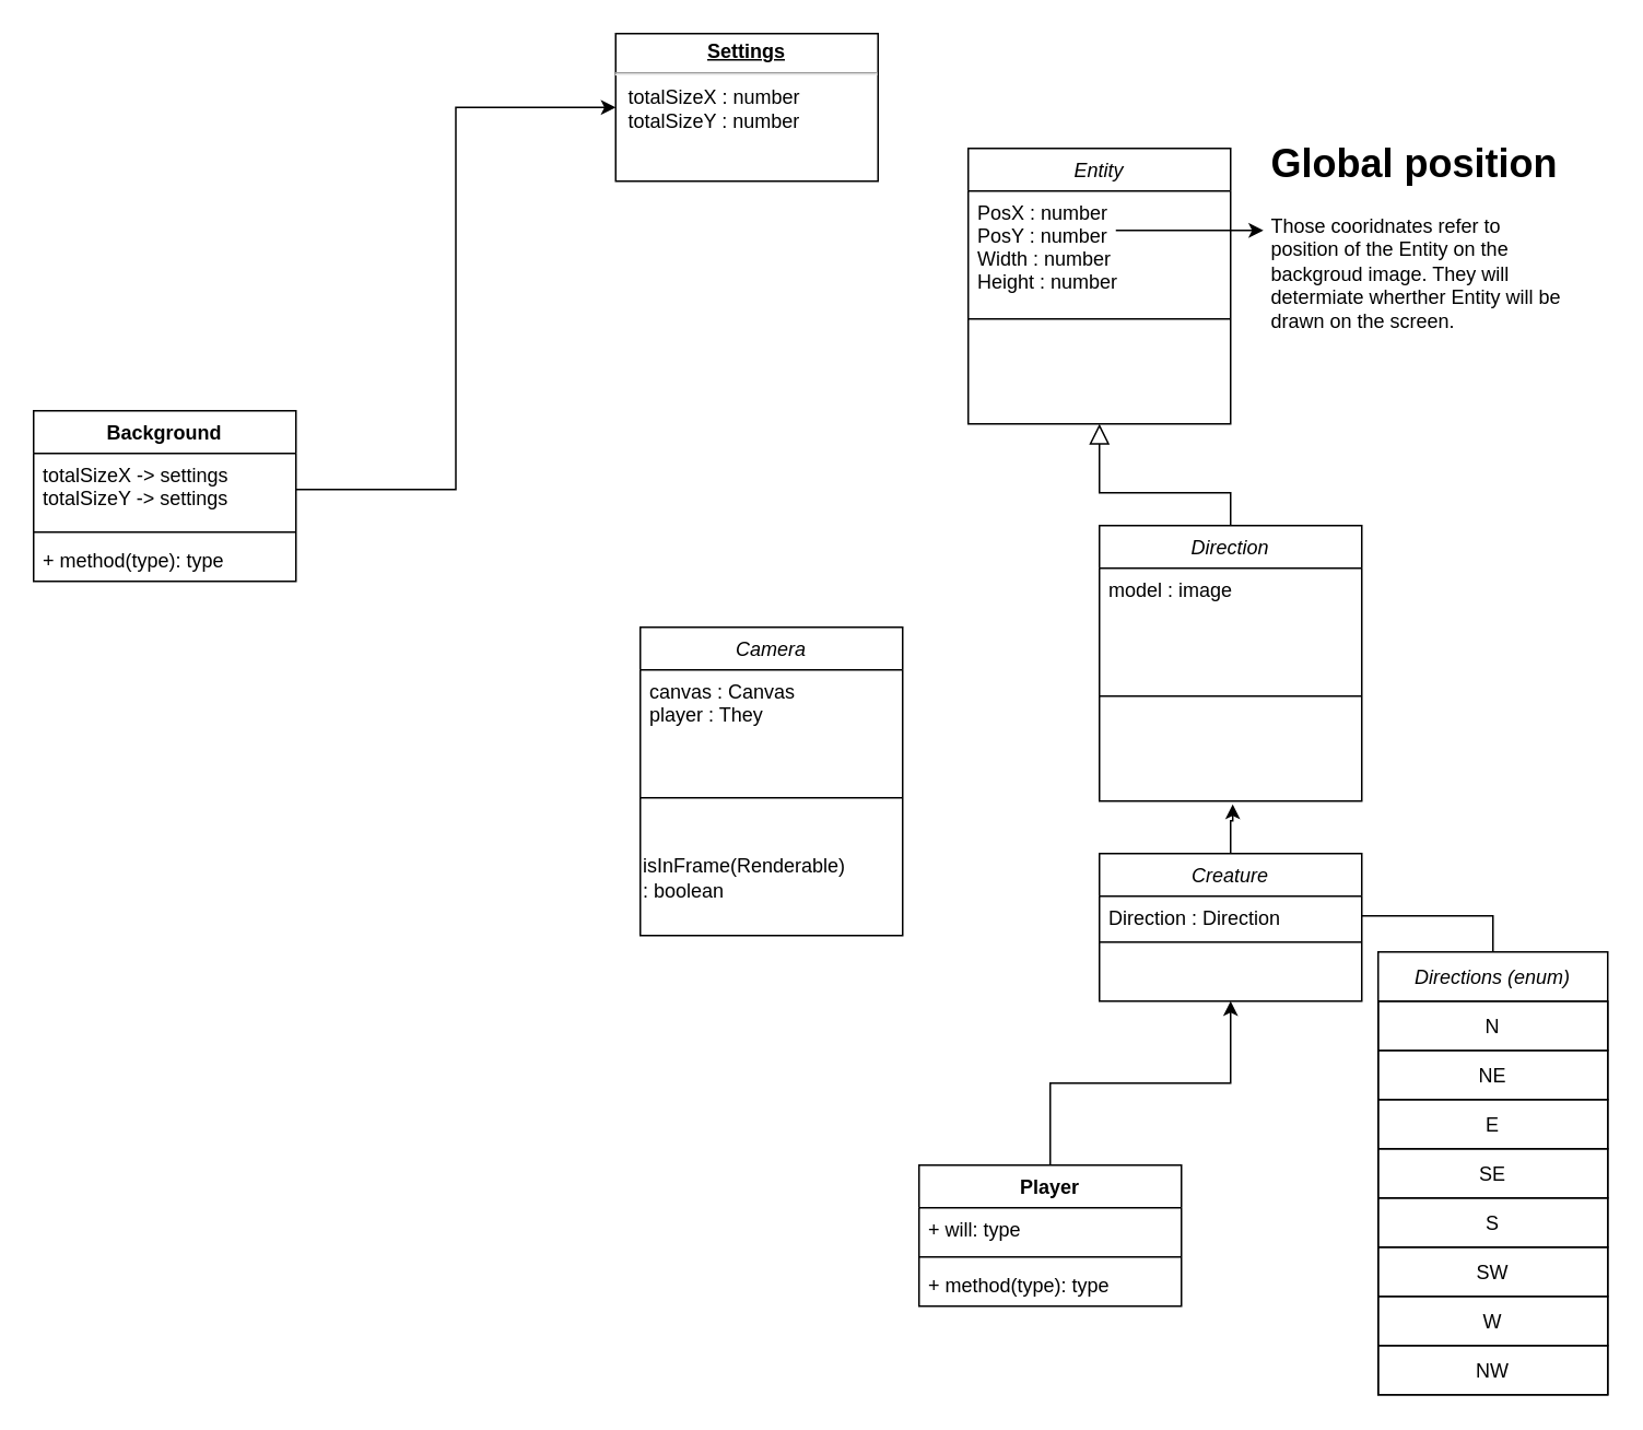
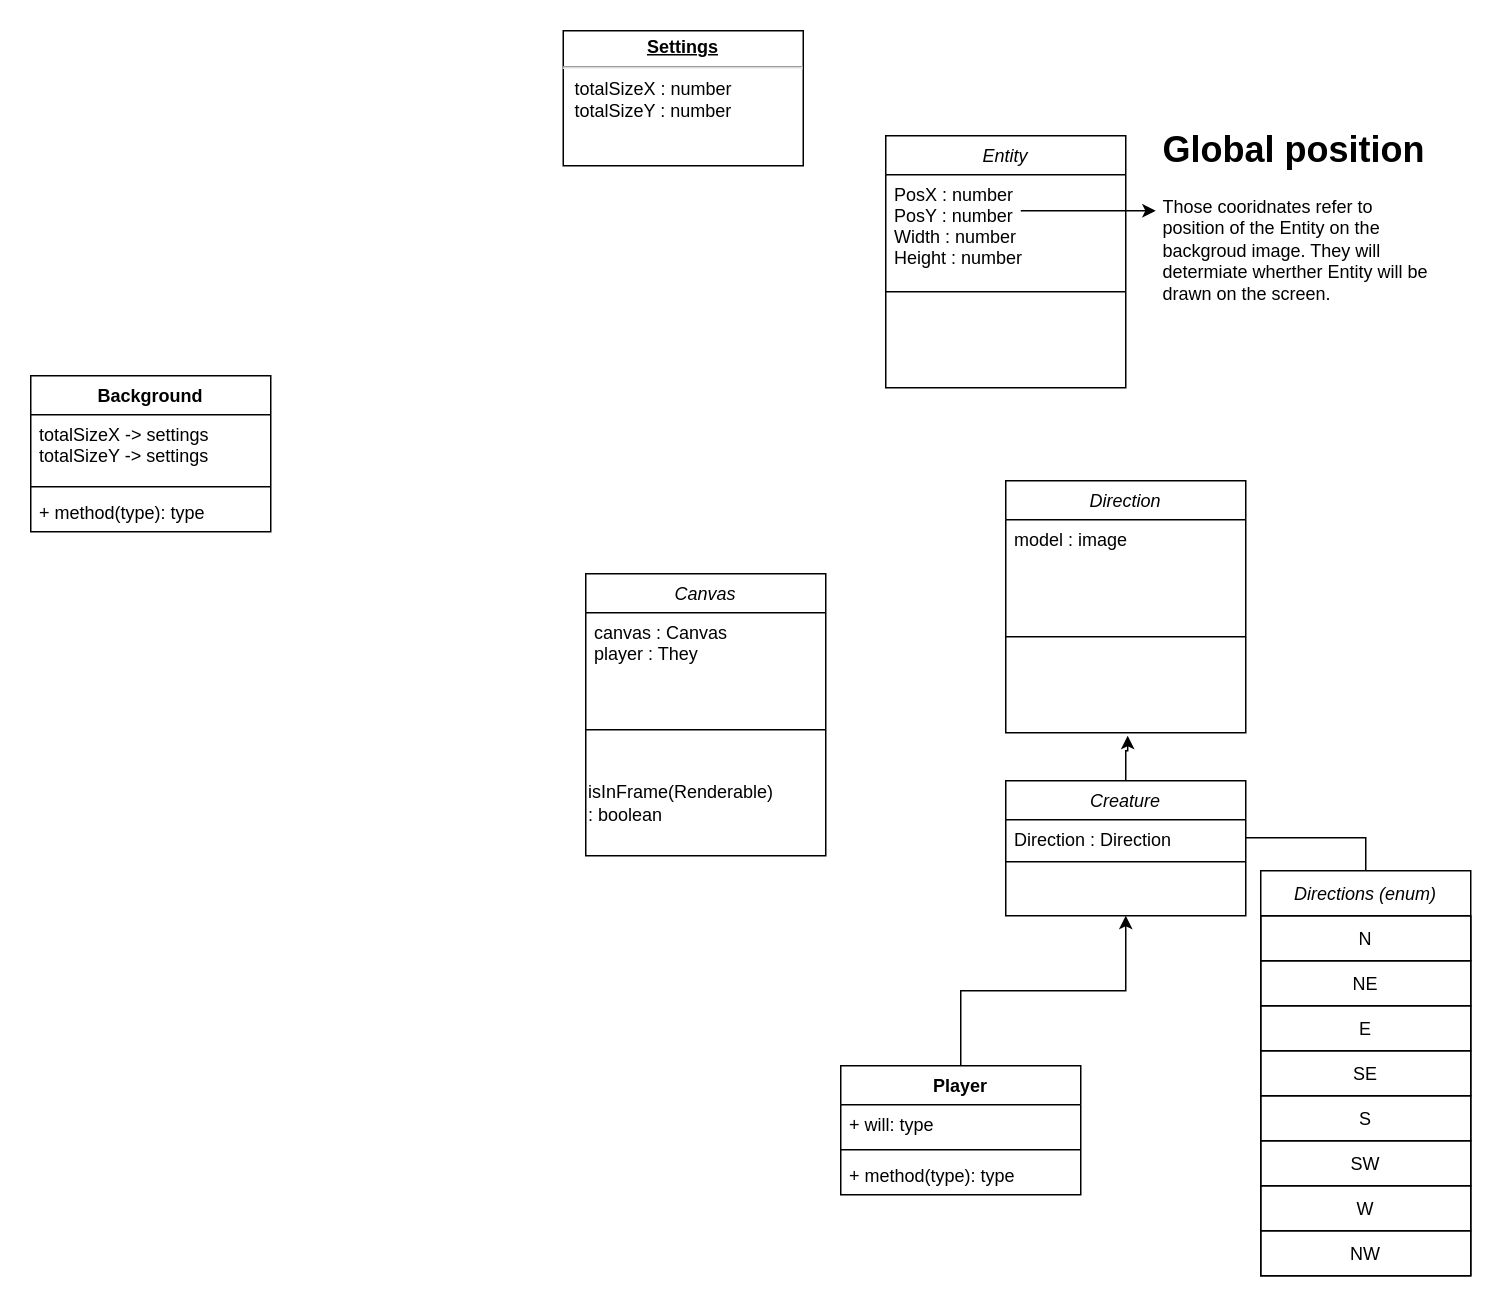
- <mxCell id="41" style="edgeStyle=orthogonalEdgeStyle;rounded=0;orthogonalLoop=1;jettySize=auto;html=1;entryX=0;entryY=0.5;entryDx=0;entryDy=0;" edge="1" parent="1" source="37" target="40"><mxGeometry relative="1" as="geometry" /></mxCell>
- <mxCell id="7" value="" style="endArrow=block;endSize=10;endFill=0;shadow=0;strokeWidth=1;rounded=0;edgeStyle=elbowEdgeStyle;elbow=vertical;exitX=0.5;exitY=0;exitDx=0;exitDy=0;" parent="1" source="26" target="2" edge="1"><mxGeometry width="160" relative="1" as="geometry"><mxPoint x="800" y="440" as="sourcePoint" /><mxPoint x="700" y="281" as="targetPoint" /><Array as="points"><mxPoint x="670" y="300" /><mxPoint x="660" y="310" /><mxPoint x="660" y="340" /></Array></mxGeometry></mxCell>
- <mxCell id="22" value="Camera" style="swimlane;fontStyle=2;align=center;verticalAlign=top;childLayout=stackLayout;horizontal=1;startSize=26;horizontalStack=0;resizeParent=1;resizeLast=0;collapsible=1;marginBottom=0;rounded=0;shadow=0;strokeWidth=1;" parent="1" vertex="1"><mxGeometry x="390" y="382" width="160" height="188" as="geometry"><mxRectangle x="200" y="80" width="160" height="26" as="alternateBounds" /></mxGeometry></mxCell>
+ <mxCell id="22" value="Canvas" style="swimlane;fontStyle=2;align=center;verticalAlign=top;childLayout=stackLayout;horizontal=1;startSize=26;horizontalStack=0;resizeParent=1;resizeLast=0;collapsible=1;marginBottom=0;rounded=0;shadow=0;strokeWidth=1;" parent="1" vertex="1"><mxGeometry x="390" y="382" width="160" height="188" as="geometry"><mxRectangle x="200" y="80" width="160" height="26" as="alternateBounds" /></mxGeometry></mxCell>
